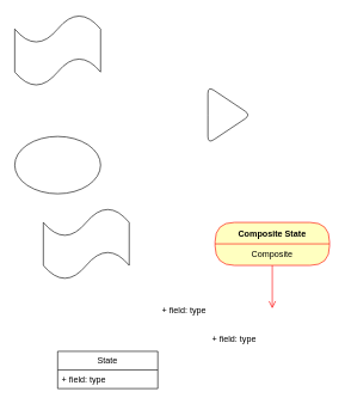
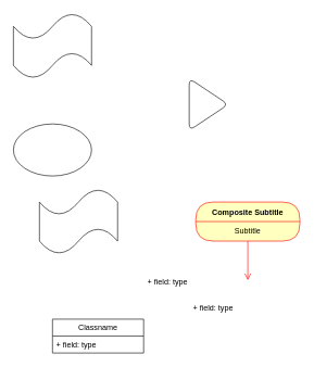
- <mxCell id="6" value="Composite State" style="swimlane;fontStyle=1;align=center;verticalAlign=middle;childLayout=stackLayout;horizontal=1;startSize=30;horizontalStack=0;resizeParent=0;resizeLast=1;container=0;fontColor=#000000;collapsible=0;rounded=1;arcSize=30;strokeColor=#ff0000;fillColor=#ffffc0;swimlaneFillColor=#ffffc0;dropTarget=0;" vertex="1" parent="1"><mxGeometry x="300" y="310" width="160" height="60" as="geometry" /></mxCell>
+ <mxCell id="6" value="Composite Subtitle" style="swimlane;fontStyle=1;align=center;verticalAlign=middle;childLayout=stackLayout;horizontal=1;startSize=30;horizontalStack=0;resizeParent=0;resizeLast=1;container=0;fontColor=#000000;collapsible=0;rounded=1;arcSize=30;strokeColor=#ff0000;fillColor=#ffffc0;swimlaneFillColor=#ffffc0;dropTarget=0;" vertex="1" parent="1"><mxGeometry x="300" y="310" width="160" height="60" as="geometry" /></mxCell>
- <mxCell id="7" value="Composite" style="text;html=1;strokeColor=none;fillColor=none;align=center;verticalAlign=middle;spacingLeft=4;spacingRight=4;whiteSpace=wrap;overflow=hidden;rotatable=0;fontColor=#000000;" vertex="1" parent="6"><mxGeometry y="30" width="160" height="30" as="geometry" /></mxCell>
+ <mxCell id="7" value="Subtitle" style="text;html=1;strokeColor=none;fillColor=none;align=center;verticalAlign=middle;spacingLeft=4;spacingRight=4;whiteSpace=wrap;overflow=hidden;rotatable=0;fontColor=#000000;" vertex="1" parent="6"><mxGeometry y="30" width="160" height="30" as="geometry" /></mxCell>
- <mxCell id="9" value="State" style="swimlane;fontStyle=0;childLayout=stackLayout;horizontal=1;startSize=26;fillColor=none;horizontalStack=0;resizeParent=1;resizeParentMax=0;resizeLast=0;collapsible=1;marginBottom=0;whiteSpace=wrap;html=1;" vertex="1" parent="1"><mxGeometry x="80" y="490" width="140" height="52" as="geometry" /></mxCell>
+ <mxCell id="9" value="Classname" style="swimlane;fontStyle=0;childLayout=stackLayout;horizontal=1;startSize=26;fillColor=none;horizontalStack=0;resizeParent=1;resizeParentMax=0;resizeLast=0;collapsible=1;marginBottom=0;whiteSpace=wrap;html=1;" vertex="1" parent="1"><mxGeometry x="80" y="490" width="140" height="52" as="geometry" /></mxCell>
